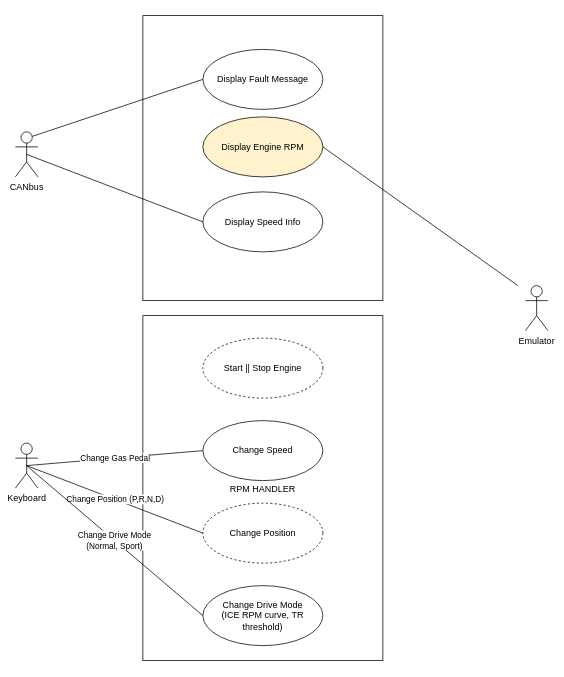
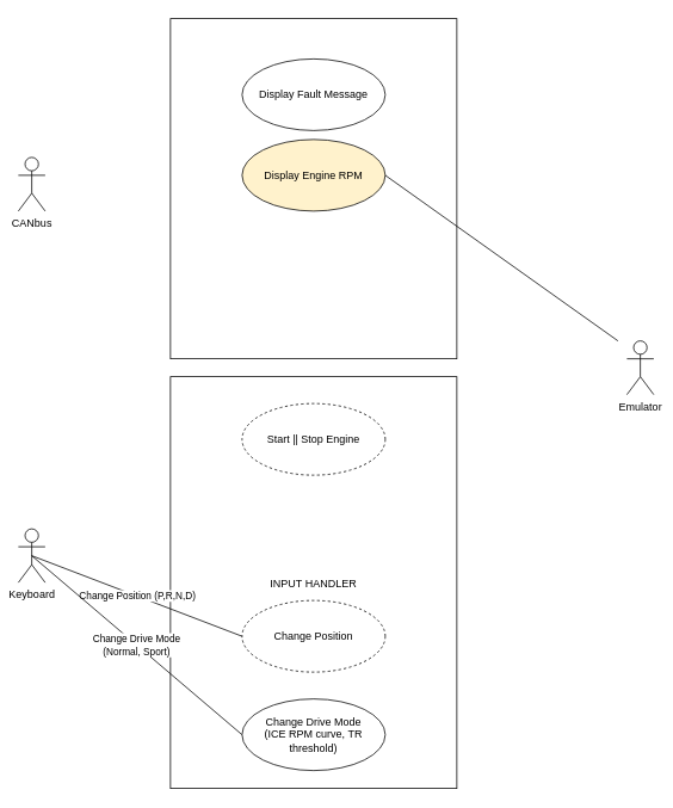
- <mxCell id="15" value="" style="endArrow=none;html=1;entryX=0;entryY=0.5;entryDx=0;entryDy=0;exitX=0.75;exitY=0.1;exitDx=0;exitDy=0;exitPerimeter=0;" parent="1" target="14" edge="1" source="17"><mxGeometry width="50" height="50" relative="1" as="geometry"><mxPoint x="120" y="400" as="sourcePoint" /><mxPoint x="280" y="270" as="targetPoint" /></mxGeometry></mxCell>
- <mxCell id="13" value="" style="endArrow=none;html=1;entryX=0;entryY=0.5;entryDx=0;entryDy=0;exitX=0.5;exitY=0.5;exitDx=0;exitDy=0;exitPerimeter=0;" parent="1" target="12" edge="1" source="17"><mxGeometry width="50" height="50" relative="1" as="geometry"><mxPoint x="140" y="433" as="sourcePoint" /><mxPoint x="280" y="270" as="targetPoint" /></mxGeometry></mxCell>
- <mxCell id="12" value="Display Speed Info" style="ellipse;whiteSpace=wrap;html=1;" parent="1" vertex="1"><mxGeometry x="270" y="255" width="160" height="80" as="geometry" /></mxCell>
- <mxCell id="5" value="Change Speed" style="ellipse;whiteSpace=wrap;html=1;" parent="1" vertex="1"><mxGeometry x="270" y="560" width="160" height="80" as="geometry" /></mxCell>
- <mxCell id="6" value="Change Gas Pedal" style="endArrow=none;html=1;entryX=0;entryY=0.5;entryDx=0;entryDy=0;exitX=0.5;exitY=0.5;exitDx=0;exitDy=0;exitPerimeter=0;" parent="1" target="5" edge="1" source="4"><mxGeometry width="50" height="50" relative="1" as="geometry"><mxPoint x="100" y="620" as="sourcePoint" /><mxPoint x="260" y="500" as="targetPoint" /></mxGeometry></mxCell>
- <mxCell id="3" value="&lt;p style=&quot;line-height: 250%&quot;&gt;RPM HANDLER&lt;/p&gt;" style="rounded=0;whiteSpace=wrap;html=1;align=center;" vertex="1" parent="1"><mxGeometry x="190" y="420" width="320" height="460" as="geometry" /></mxCell>
+ <mxCell id="3" value="&lt;p style=&quot;line-height: 250%&quot;&gt;INPUT HANDLER&lt;/p&gt;" style="rounded=0;whiteSpace=wrap;html=1;align=center;" vertex="1" parent="1"><mxGeometry x="190" y="420" width="320" height="460" as="geometry" /></mxCell>
